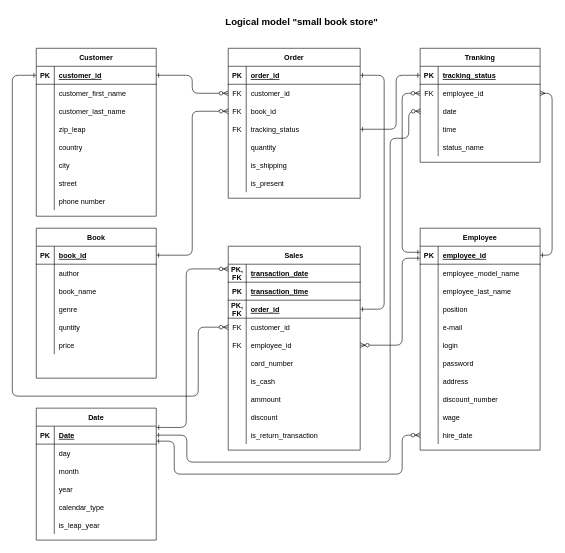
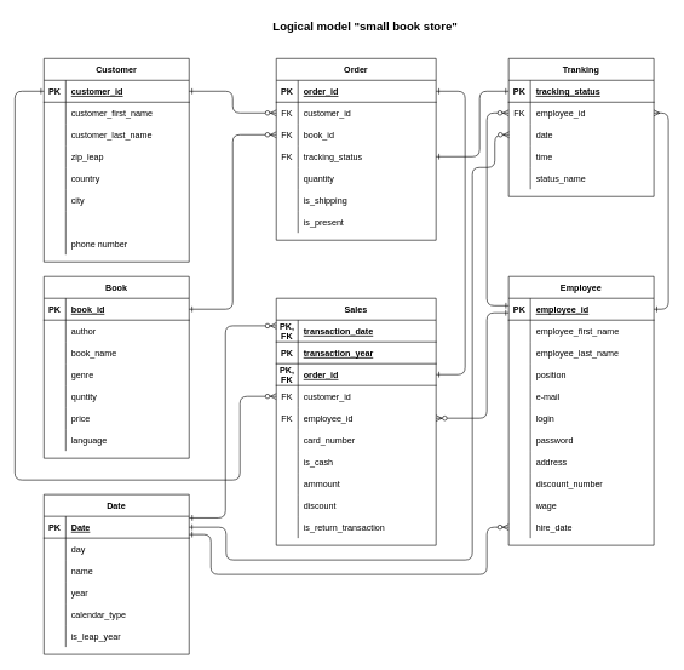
- <mxCell id="68" value="street" style="shape=partialRectangle;overflow=hidden;connectable=0;fillColor=none;top=0;left=0;bottom=0;right=0;align=left;spacingLeft=6;" parent="66" vertex="1"><mxGeometry x="30" width="170" height="30" as="geometry"><mxRectangle width="170" height="30" as="alternateBounds" /></mxGeometry></mxCell>
- <mxCell id="78" value="employee_model_name" style="shape=partialRectangle;overflow=hidden;connectable=0;fillColor=none;top=0;left=0;bottom=0;right=0;align=left;spacingLeft=6;" parent="76" vertex="1"><mxGeometry x="30" width="170" height="30" as="geometry"><mxRectangle width="170" height="30" as="alternateBounds" /></mxGeometry></mxCell>
+ <mxCell id="78" value="employee_first_name" style="shape=partialRectangle;overflow=hidden;connectable=0;fillColor=none;top=0;left=0;bottom=0;right=0;align=left;spacingLeft=6;" parent="76" vertex="1"><mxGeometry x="30" width="170" height="30" as="geometry"><mxRectangle width="170" height="30" as="alternateBounds" /></mxGeometry></mxCell>
- <mxCell id="112" value="transaction_time" style="shape=partialRectangle;overflow=hidden;connectable=0;fillColor=none;top=0;left=0;bottom=0;right=0;align=left;spacingLeft=6;fontStyle=5;" parent="110" vertex="1"><mxGeometry x="30" width="190" height="30" as="geometry"><mxRectangle width="190" height="30" as="alternateBounds" /></mxGeometry></mxCell>
+ <mxCell id="112" value="transaction_year" style="shape=partialRectangle;overflow=hidden;connectable=0;fillColor=none;top=0;left=0;bottom=0;right=0;align=left;spacingLeft=6;fontStyle=5;" parent="110" vertex="1"><mxGeometry x="30" width="190" height="30" as="geometry"><mxRectangle width="190" height="30" as="alternateBounds" /></mxGeometry></mxCell>
+ <mxCell id="46" value="language" style="shape=partialRectangle;overflow=hidden;connectable=0;fillColor=none;top=0;left=0;bottom=0;right=0;align=left;spacingLeft=6;" parent="44" vertex="1"><mxGeometry x="30" width="170" height="30" as="geometry"><mxRectangle width="170" height="30" as="alternateBounds" /></mxGeometry></mxCell>
- <mxCell id="169" value="month" style="shape=partialRectangle;overflow=hidden;connectable=0;fillColor=none;top=0;left=0;bottom=0;right=0;align=left;spacingLeft=6;" parent="167" vertex="1"><mxGeometry x="30" width="170" height="30" as="geometry"><mxRectangle width="170" height="30" as="alternateBounds" /></mxGeometry></mxCell>
+ <mxCell id="169" value="name" style="shape=partialRectangle;overflow=hidden;connectable=0;fillColor=none;top=0;left=0;bottom=0;right=0;align=left;spacingLeft=6;" parent="167" vertex="1"><mxGeometry x="30" width="170" height="30" as="geometry"><mxRectangle width="170" height="30" as="alternateBounds" /></mxGeometry></mxCell>
